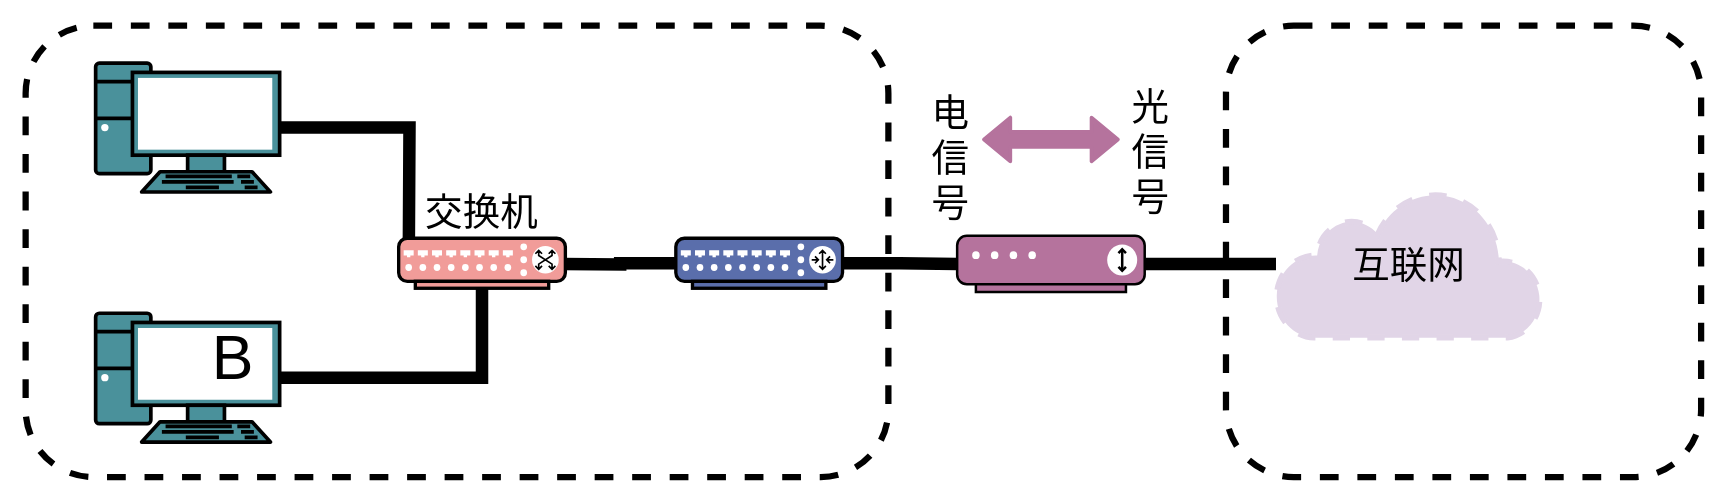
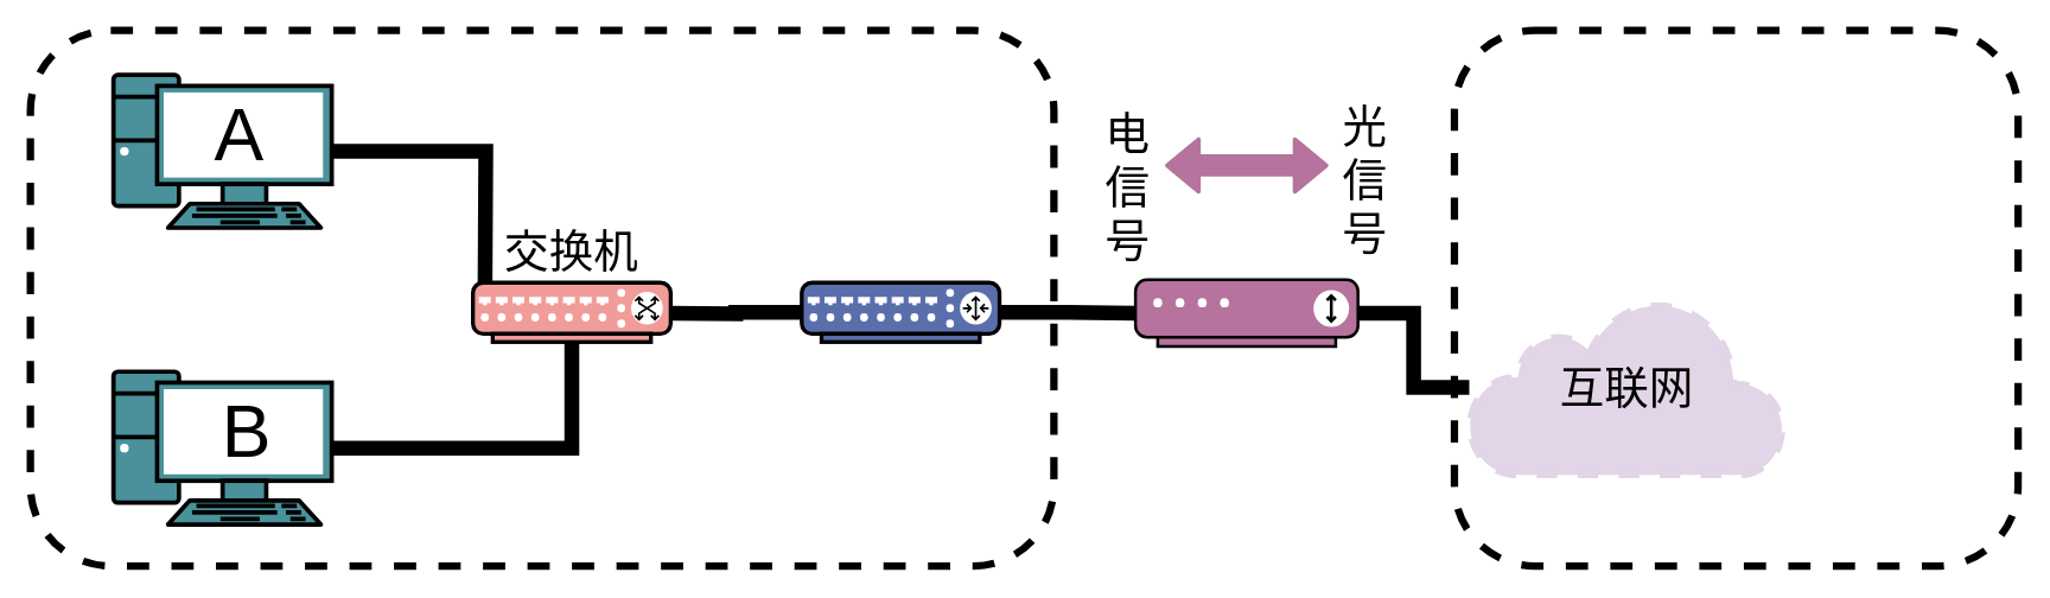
+ <mxCell id="6" value="&lt;font style=&quot;font-size: 50px&quot;&gt;A&lt;/font&gt;" style="text;html=1;strokeColor=none;fillColor=none;align=center;verticalAlign=middle;whiteSpace=wrap;rounded=0;" parent="1" vertex="1"><mxGeometry x="141" y="80" width="40" height="20" as="geometry" /></mxCell>
- <mxCell id="15" value="&lt;font style=&quot;font-size: 30px&quot; color=&quot;#000000&quot;&gt;互联网&lt;/font&gt;" style="html=1;outlineConnect=0;gradientColor=none;gradientDirection=north;strokeWidth=2;shape=mxgraph.networks.cloud;fontColor=#ffffff;dashed=1;fillColor=#E1D5E7;strokeColor=#E1D5E7;" parent="1" vertex="1"><mxGeometry x="1020" y="151.5" width="212.4" height="118" as="geometry" /></mxCell>
+ <mxCell id="15" value="&lt;font style=&quot;font-size: 30px&quot; color=&quot;#000000&quot;&gt;互联网&lt;/font&gt;" style="html=1;outlineConnect=0;gradientColor=none;gradientDirection=north;strokeWidth=2;shape=mxgraph.networks.cloud;fontColor=#ffffff;dashed=1;fillColor=#E1D5E7;strokeColor=#E1D5E7;" parent="1" vertex="1"><mxGeometry x="990" y="201.5" width="212.4" height="118" as="geometry" /></mxCell>
- <mxCell id="7" value="&lt;font style=&quot;font-size: 50px&quot;&gt;B&lt;/font&gt;" style="text;html=1;strokeColor=none;fillColor=none;align=center;verticalAlign=middle;whiteSpace=wrap;rounded=0;" parent="1" vertex="1"><mxGeometry x="166" y="275" width="40" height="20" as="geometry" /></mxCell>
+ <mxCell id="7" value="&lt;font style=&quot;font-size: 50px&quot;&gt;B&lt;/font&gt;" style="text;html=1;strokeColor=none;fillColor=none;align=center;verticalAlign=middle;whiteSpace=wrap;rounded=0;" parent="1" vertex="1"><mxGeometry x="146" y="280" width="40" height="20" as="geometry" /></mxCell>
